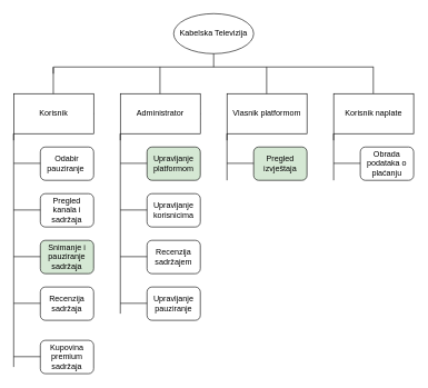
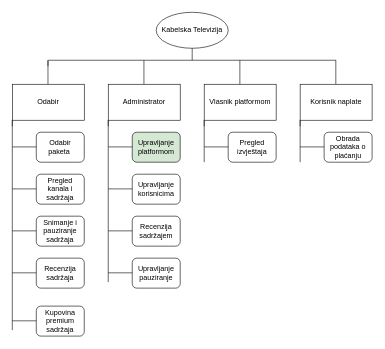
- <mxCell id="10" value="Korisnik" style="whiteSpace=wrap;html=1;" vertex="1" parent="1"><mxGeometry x="20" y="140" width="120" height="60" as="geometry" /></mxCell>
+ <mxCell id="10" value="Odabir" style="whiteSpace=wrap;html=1;" vertex="1" parent="1"><mxGeometry x="20" y="140" width="120" height="60" as="geometry" /></mxCell>
- <mxCell id="27" value="Odabir&lt;br&gt;pauziranje&amp;nbsp;" style="rounded=1;whiteSpace=wrap;html=1;" vertex="1" parent="1"><mxGeometry x="60" y="220" width="80" height="50" as="geometry" /></mxCell>
+ <mxCell id="27" value="Odabir&lt;br&gt;paketa&amp;nbsp;" style="rounded=1;whiteSpace=wrap;html=1;" vertex="1" parent="1"><mxGeometry x="60" y="220" width="80" height="50" as="geometry" /></mxCell>
- <mxCell id="24" value="Pregled izvještaja" style="rounded=1;whiteSpace=wrap;html=1;fillColor=#d5e8d4;" vertex="1" parent="1"><mxGeometry x="380" y="220" width="80" height="50" as="geometry" /></mxCell>
+ <mxCell id="24" value="Pregled izvještaja" style="rounded=1;whiteSpace=wrap;html=1;" vertex="1" parent="1"><mxGeometry x="380" y="220" width="80" height="50" as="geometry" /></mxCell>
- <mxCell id="17" value="Snimanje i pauziranje sadržaja" style="rounded=1;whiteSpace=wrap;html=1;fillColor=#d5e8d4;" vertex="1" parent="1"><mxGeometry x="60" y="360" width="80" height="50" as="geometry" /></mxCell>
+ <mxCell id="17" value="Snimanje i pauziranje sadržaja" style="rounded=1;whiteSpace=wrap;html=1;" vertex="1" parent="1"><mxGeometry x="60" y="360" width="80" height="50" as="geometry" /></mxCell>
